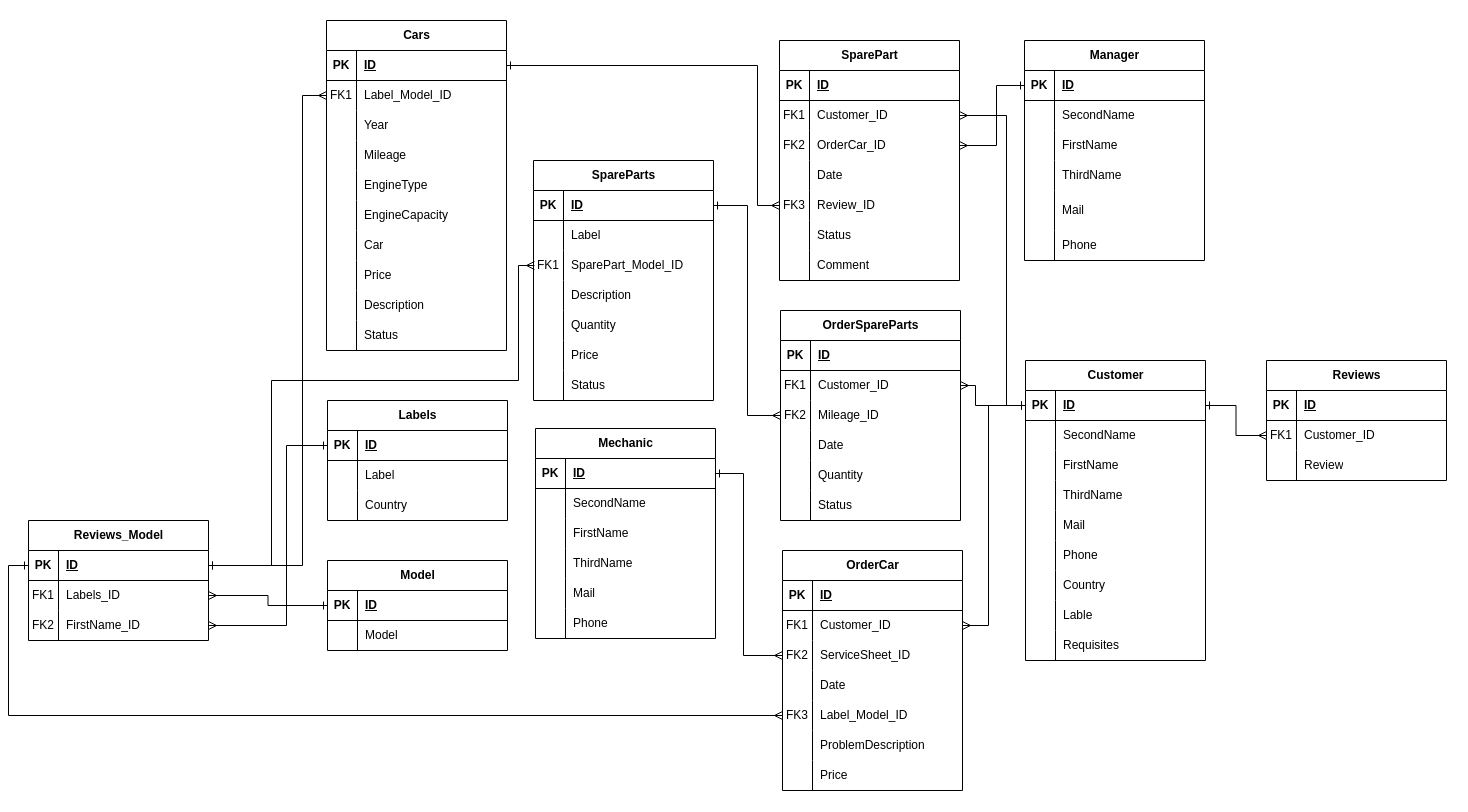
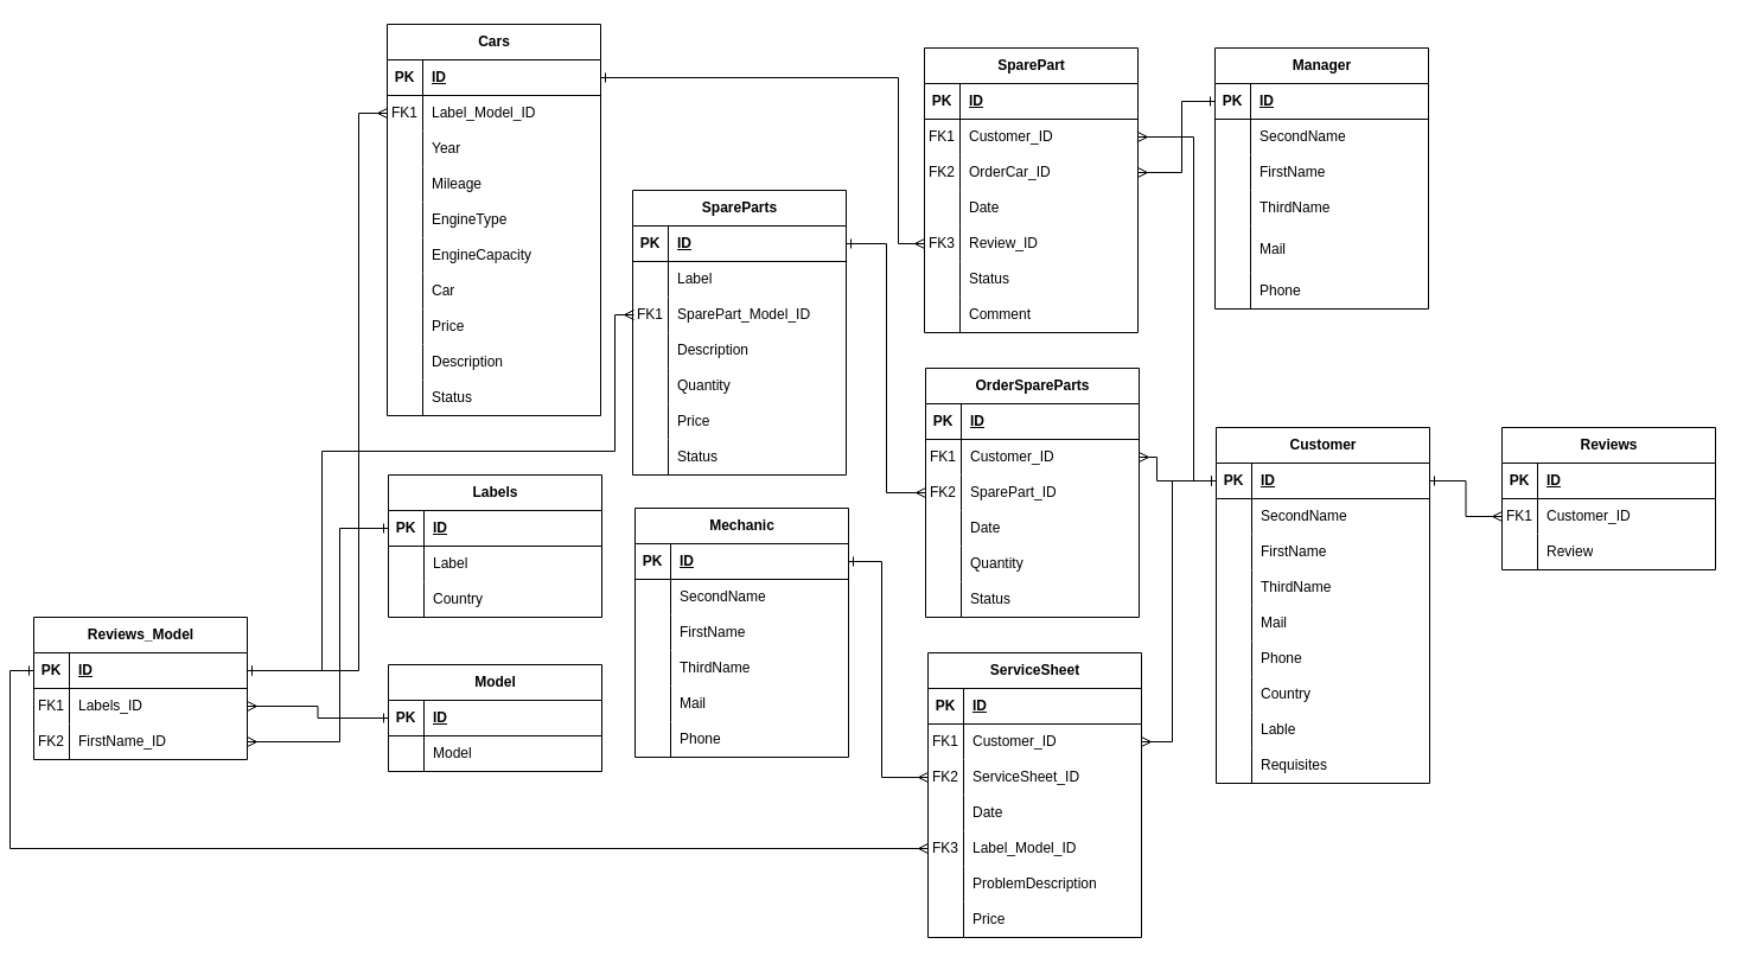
- <mxCell id="192" value="Mileage_ID" style="shape=partialRectangle;connectable=0;fillColor=none;top=0;left=0;bottom=0;right=0;align=left;spacingLeft=6;overflow=hidden;whiteSpace=wrap;html=1;rounded=0;" parent="190" vertex="1"><mxGeometry x="30" width="150" height="30" as="geometry"><mxRectangle width="150" height="30" as="alternateBounds" /></mxGeometry></mxCell>
+ <mxCell id="192" value="SparePart_ID" style="shape=partialRectangle;connectable=0;fillColor=none;top=0;left=0;bottom=0;right=0;align=left;spacingLeft=6;overflow=hidden;whiteSpace=wrap;html=1;rounded=0;" parent="190" vertex="1"><mxGeometry x="30" width="150" height="30" as="geometry"><mxRectangle width="150" height="30" as="alternateBounds" /></mxGeometry></mxCell>
- <mxCell id="131" value="OrderCar" style="shape=table;startSize=30;container=1;collapsible=1;childLayout=tableLayout;fixedRows=1;rowLines=0;fontStyle=1;align=center;resizeLast=1;html=1;rounded=0;" parent="1" vertex="1"><mxGeometry x="774" y="550" width="180" height="240" as="geometry" /></mxCell>
+ <mxCell id="131" value="ServiceSheet" style="shape=table;startSize=30;container=1;collapsible=1;childLayout=tableLayout;fixedRows=1;rowLines=0;fontStyle=1;align=center;resizeLast=1;html=1;rounded=0;" parent="1" vertex="1"><mxGeometry x="774" y="550" width="180" height="240" as="geometry" /></mxCell>
